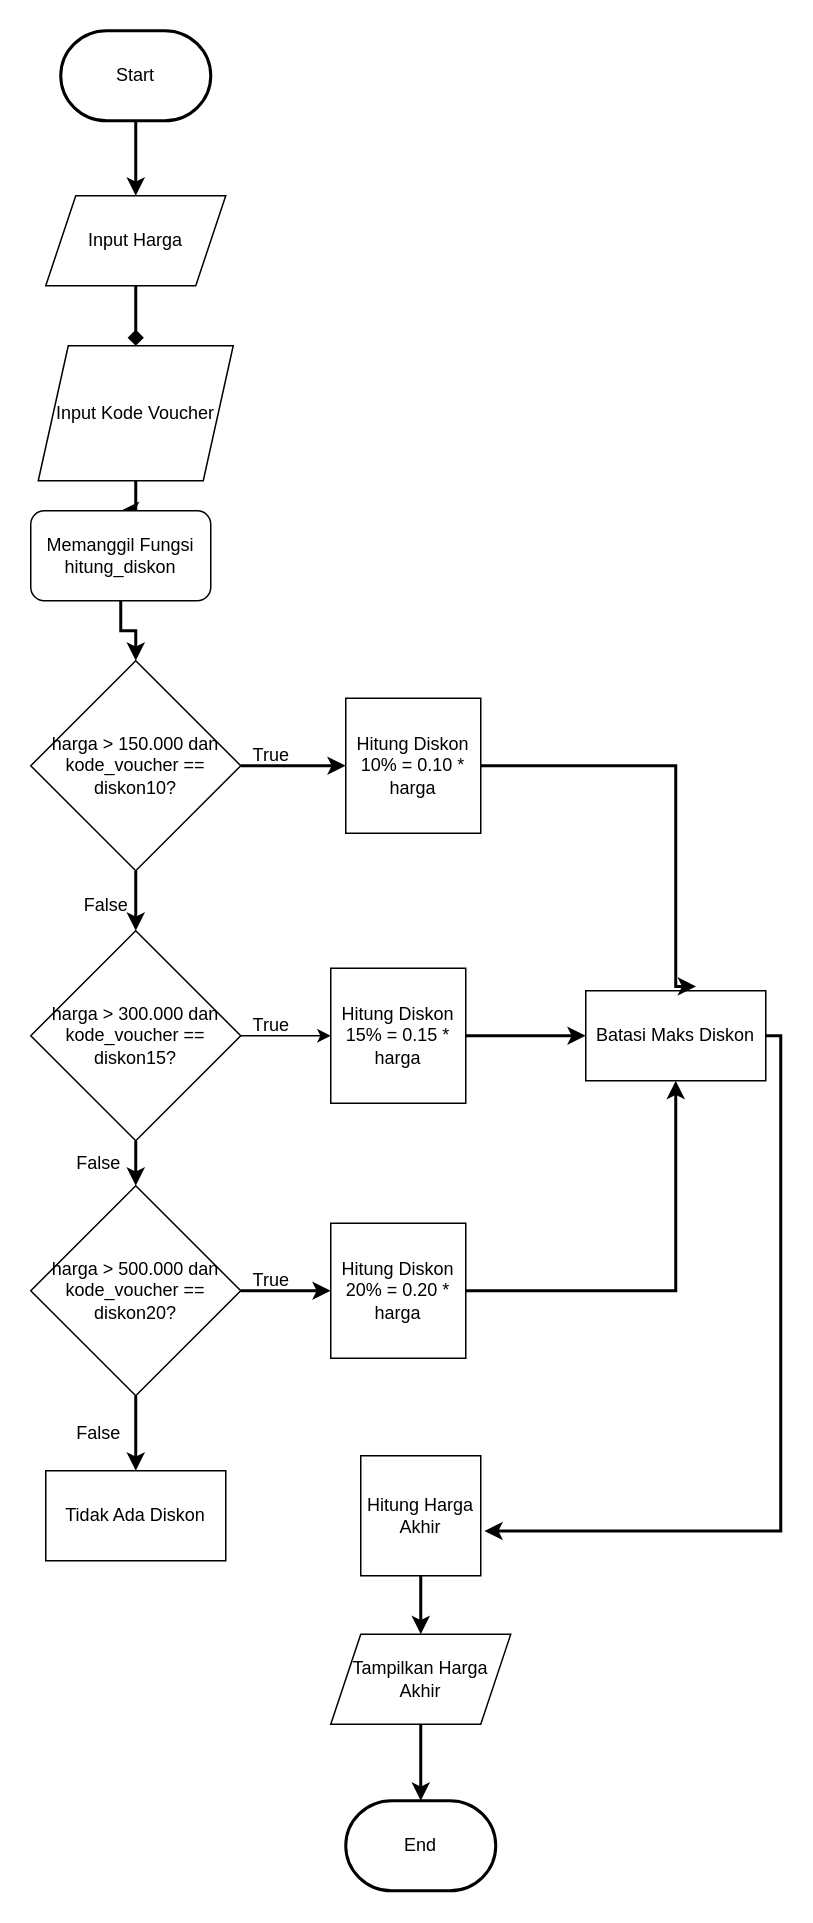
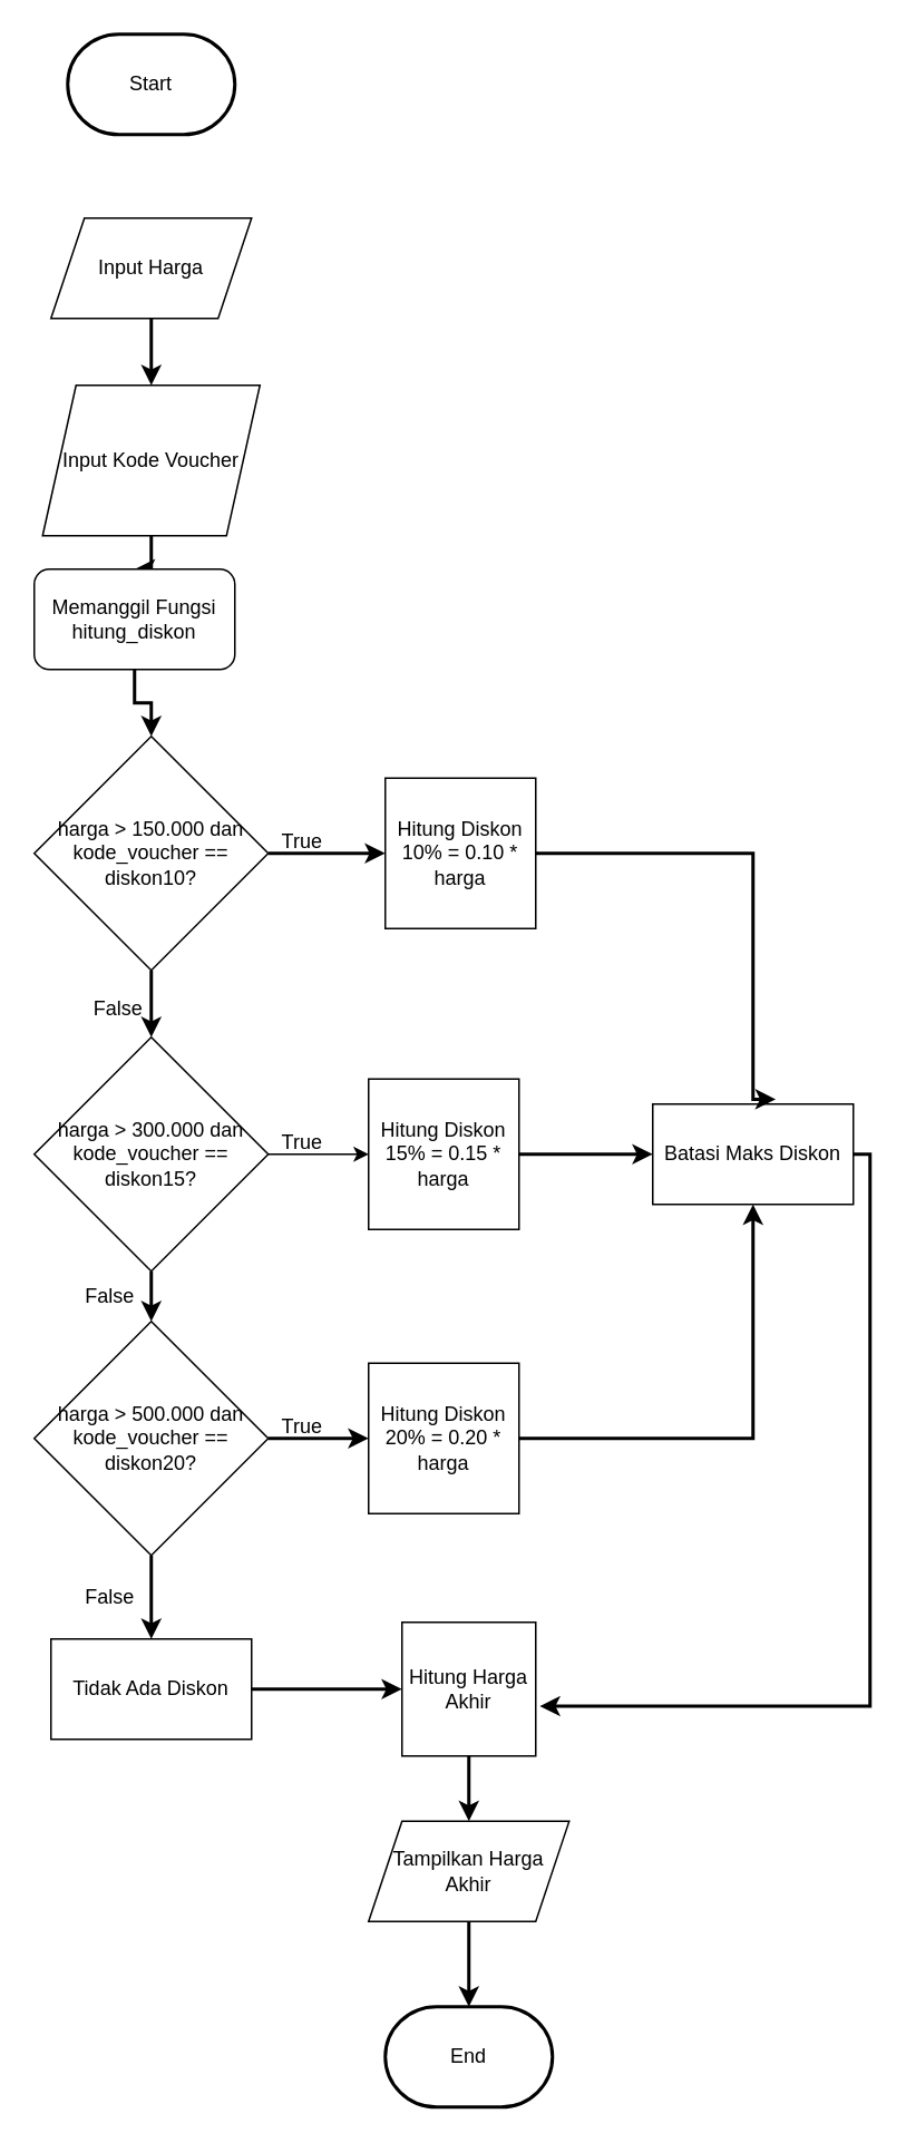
- <mxCell id="2" value="" style="edgeStyle=orthogonalEdgeStyle;rounded=0;orthogonalLoop=1;jettySize=auto;html=1;strokeWidth=2;" edge="1" parent="1" source="3" target="5"><mxGeometry relative="1" as="geometry" /></mxCell>
- <mxCell id="4" value="" style="edgeStyle=orthogonalEdgeStyle;rounded=0;orthogonalLoop=1;jettySize=auto;html=1;strokeWidth=2;endArrow=diamond;" edge="1" parent="1" source="5" target="7"><mxGeometry relative="1" as="geometry" /></mxCell>
+ <mxCell id="4" value="" style="edgeStyle=orthogonalEdgeStyle;rounded=0;orthogonalLoop=1;jettySize=auto;html=1;strokeWidth=2;" edge="1" parent="1" source="5" target="7"><mxGeometry relative="1" as="geometry" /></mxCell>
+ <mxCell id="32" value="" style="edgeStyle=orthogonalEdgeStyle;rounded=0;orthogonalLoop=1;jettySize=auto;html=1;strokeWidth=2;" edge="1" parent="1" source="33" target="35"><mxGeometry relative="1" as="geometry" /></mxCell>
